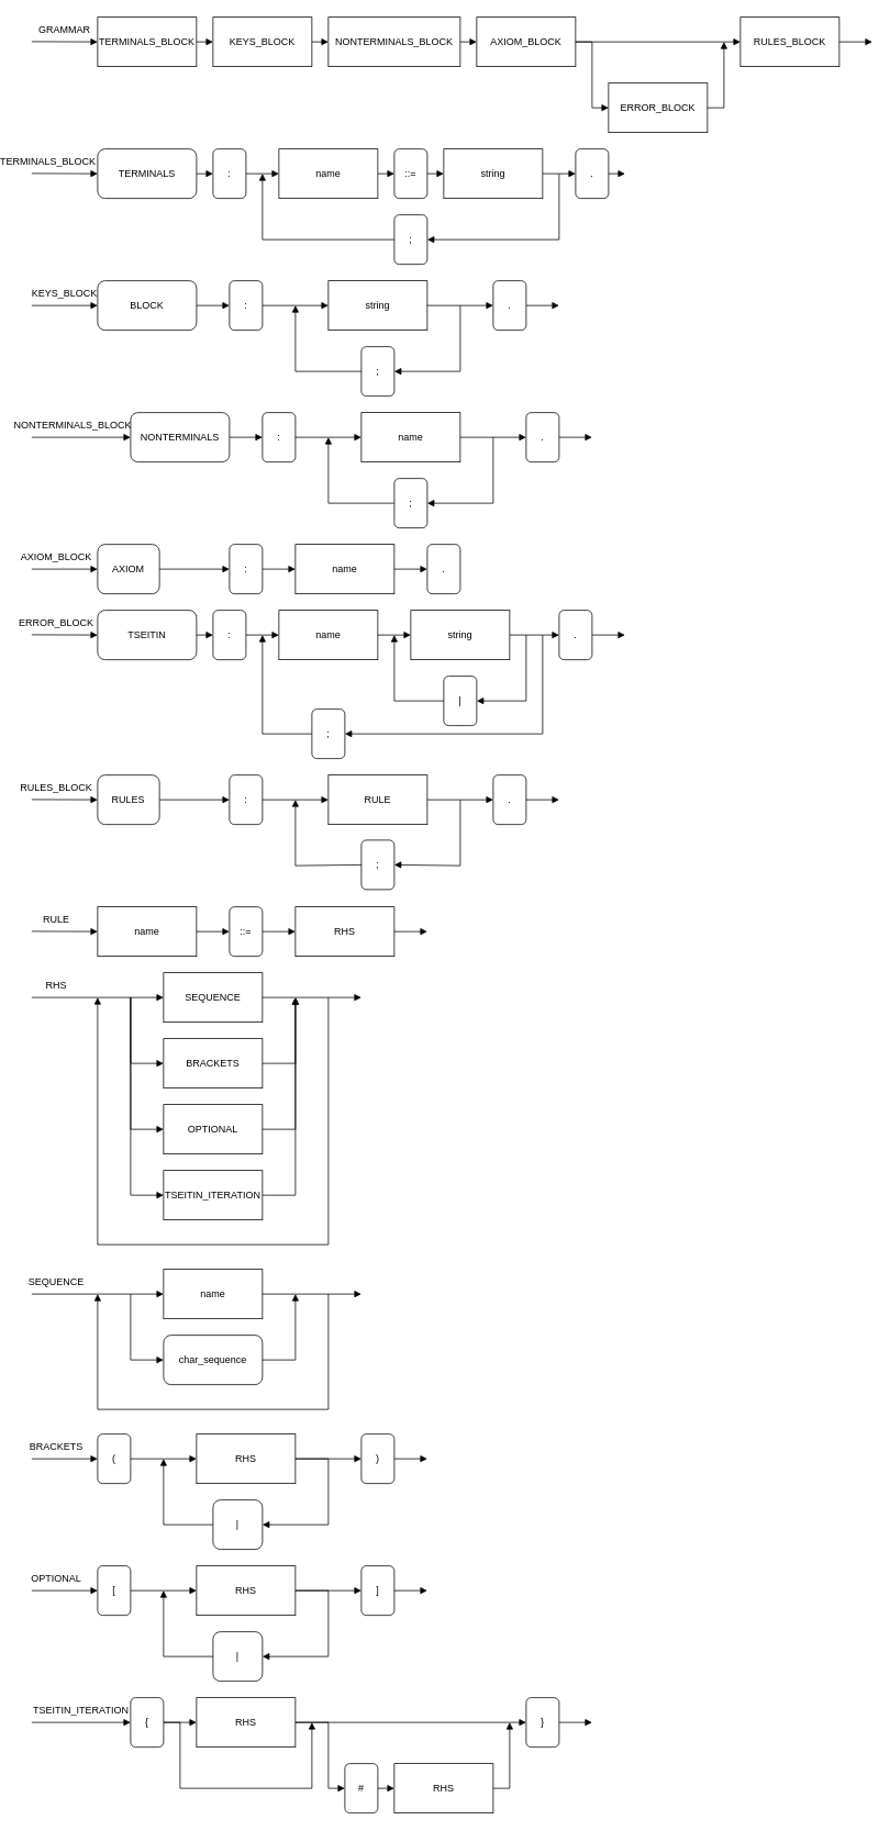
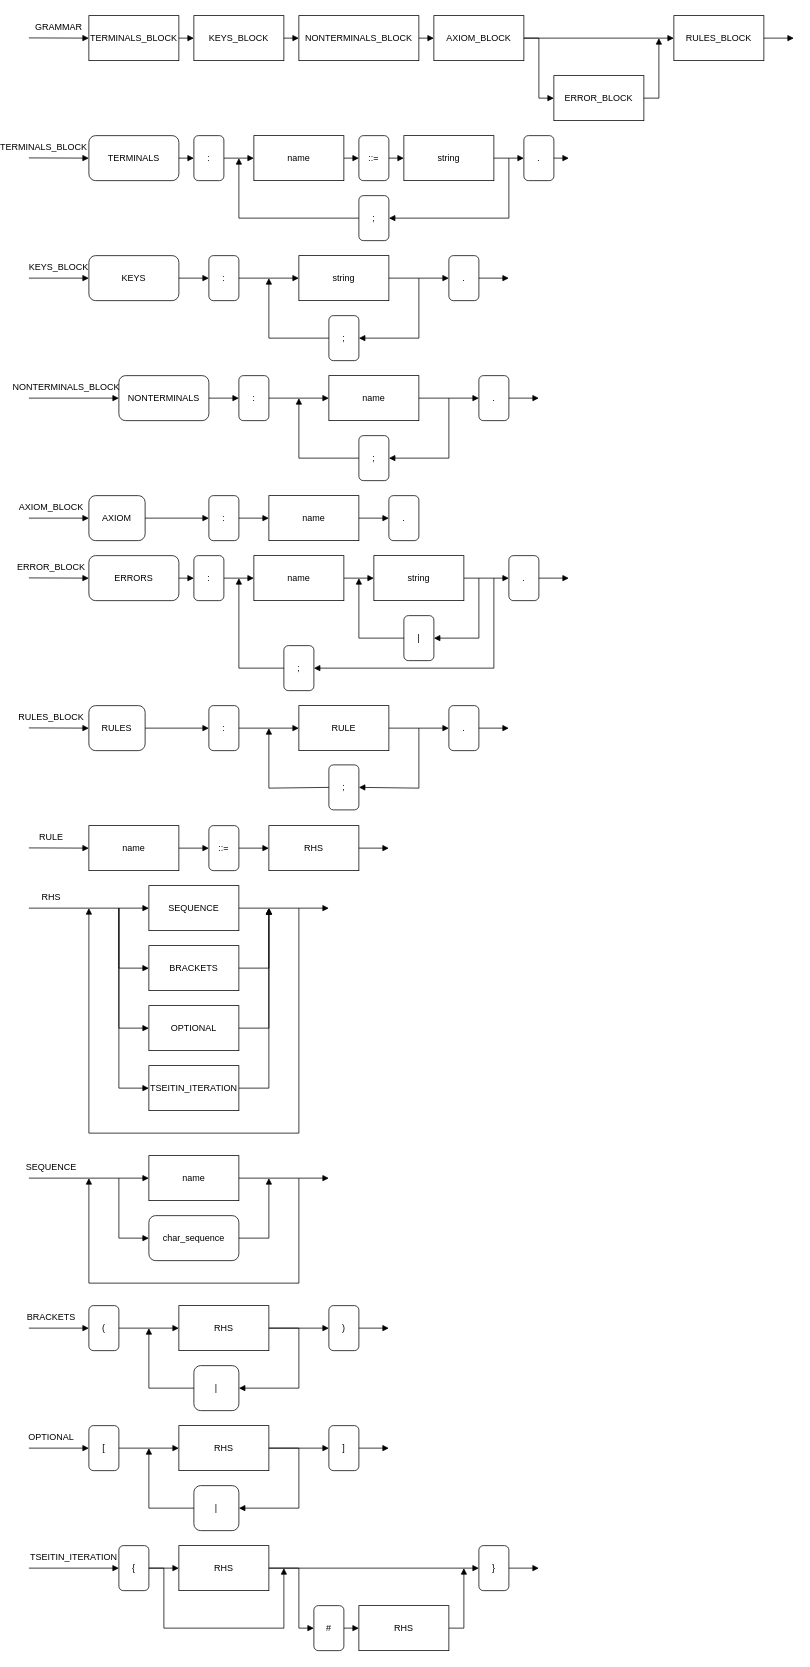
- <mxCell id="64" value="BLOCK" style="rounded=1;whiteSpace=wrap;html=1;fillColor=none;" parent="1" vertex="1"><mxGeometry x="110" y="340" width="120" height="60" as="geometry" /></mxCell>
+ <mxCell id="64" value="KEYS" style="rounded=1;whiteSpace=wrap;html=1;fillColor=none;" parent="1" vertex="1"><mxGeometry x="110" y="340" width="120" height="60" as="geometry" /></mxCell>
- <mxCell id="27" value="TSEITIN" style="rounded=1;whiteSpace=wrap;html=1;fillColor=none;" parent="1" vertex="1"><mxGeometry x="110" y="740" width="120" height="60" as="geometry" /></mxCell>
+ <mxCell id="27" value="ERRORS" style="rounded=1;whiteSpace=wrap;html=1;fillColor=none;" parent="1" vertex="1"><mxGeometry x="110" y="740" width="120" height="60" as="geometry" /></mxCell>
